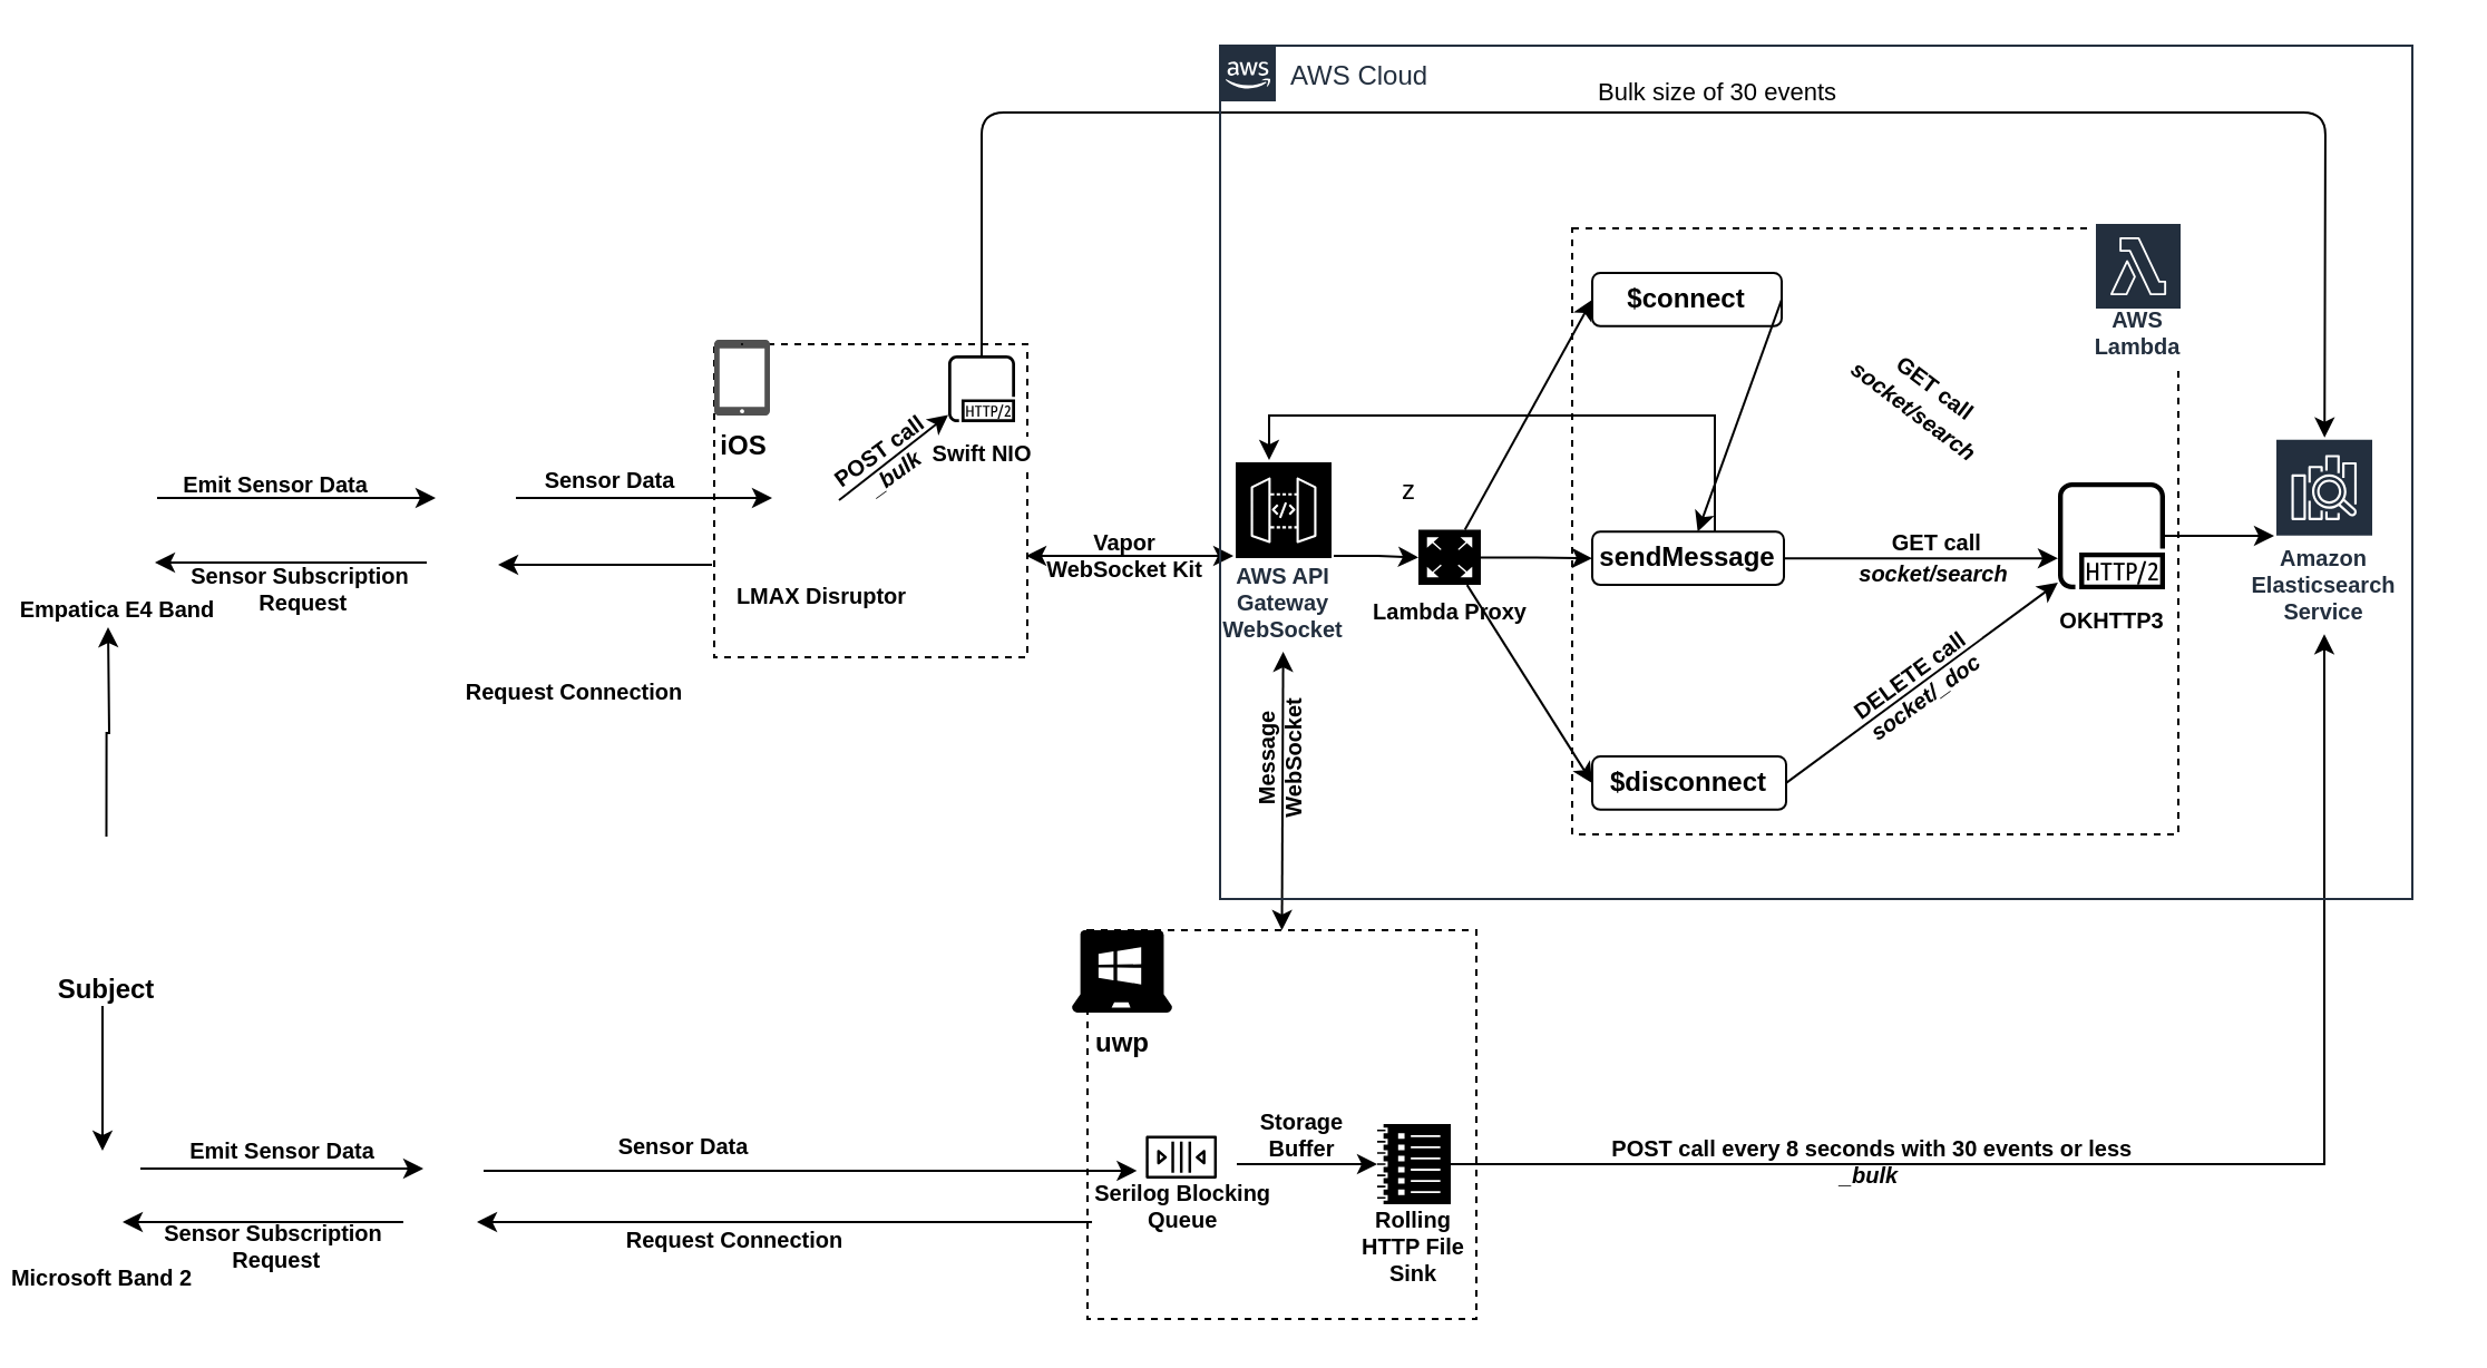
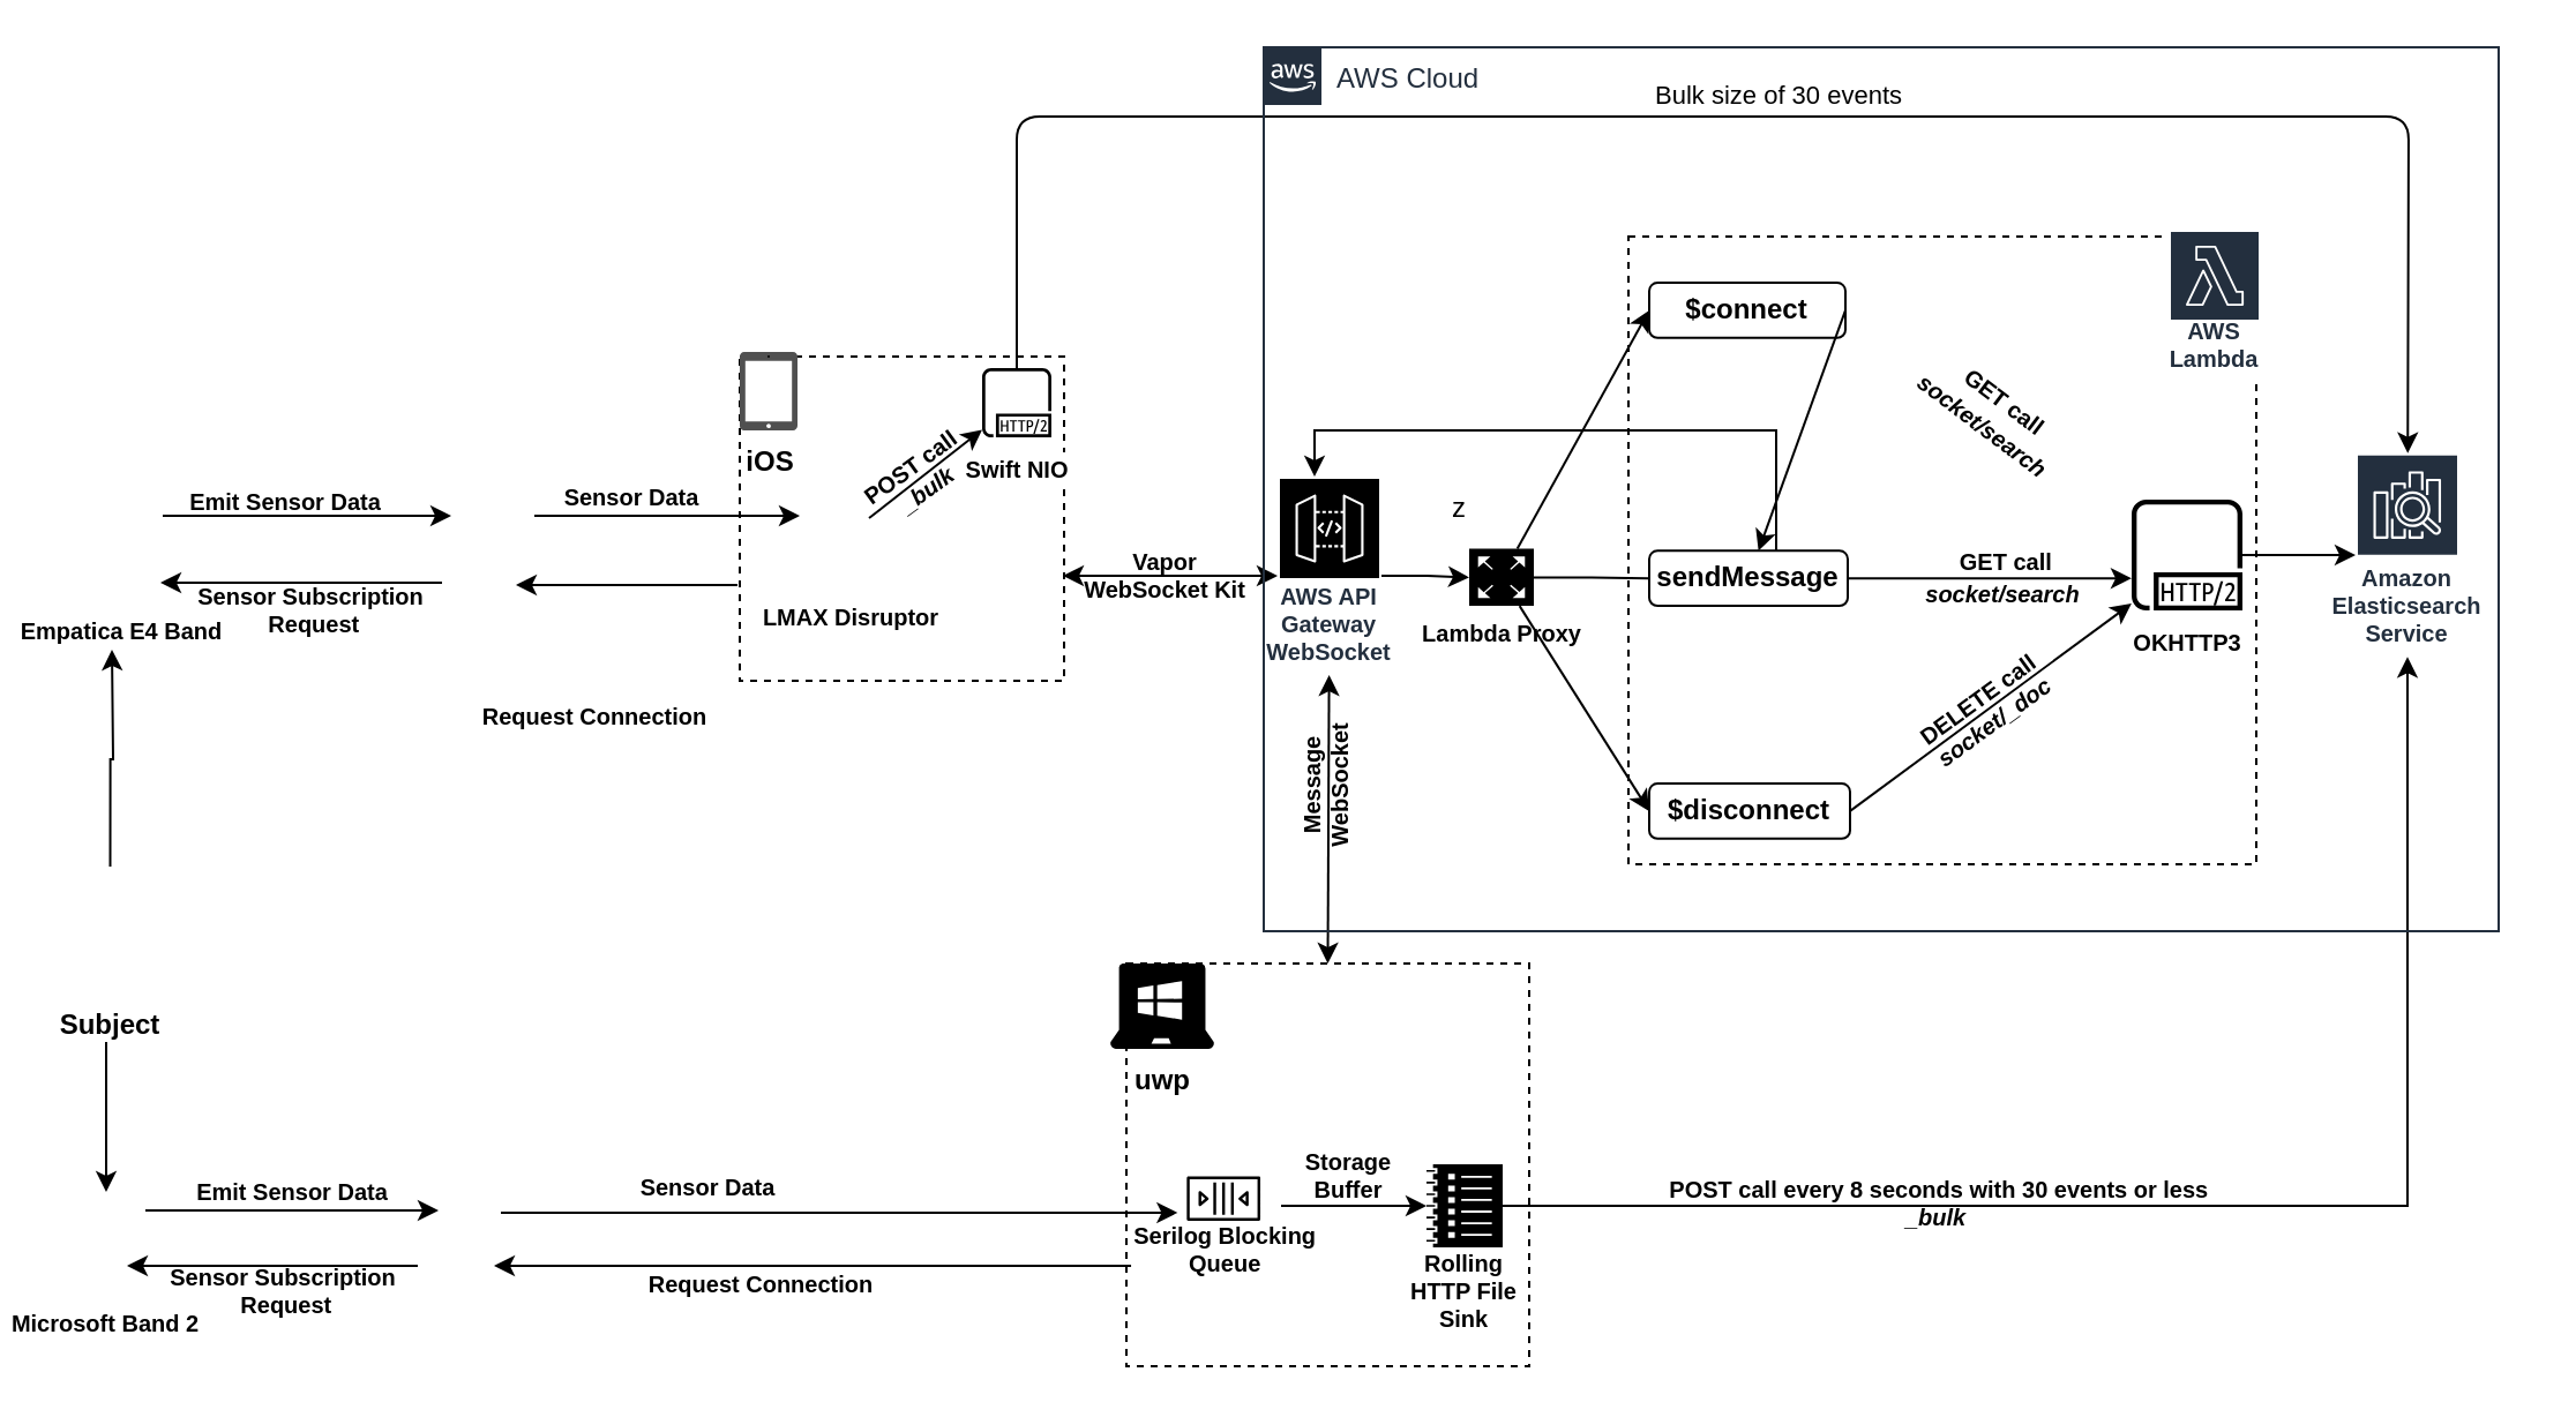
- <mxCell id="40" value="" style="edgeStyle=orthogonalEdgeStyle;rounded=0;orthogonalLoop=1;jettySize=auto;html=1;fontSize=10;" parent="21" source="39" target="25" edge="1"><mxGeometry relative="1" as="geometry" /></mxCell>
+ <mxCell id="40" value="" style="edgeStyle=orthogonalEdgeStyle;rounded=0;orthogonalLoop=1;jettySize=auto;html=1;fontSize=10;endArrow=none;" parent="21" source="39" target="25" edge="1"><mxGeometry relative="1" as="geometry" /></mxCell>
